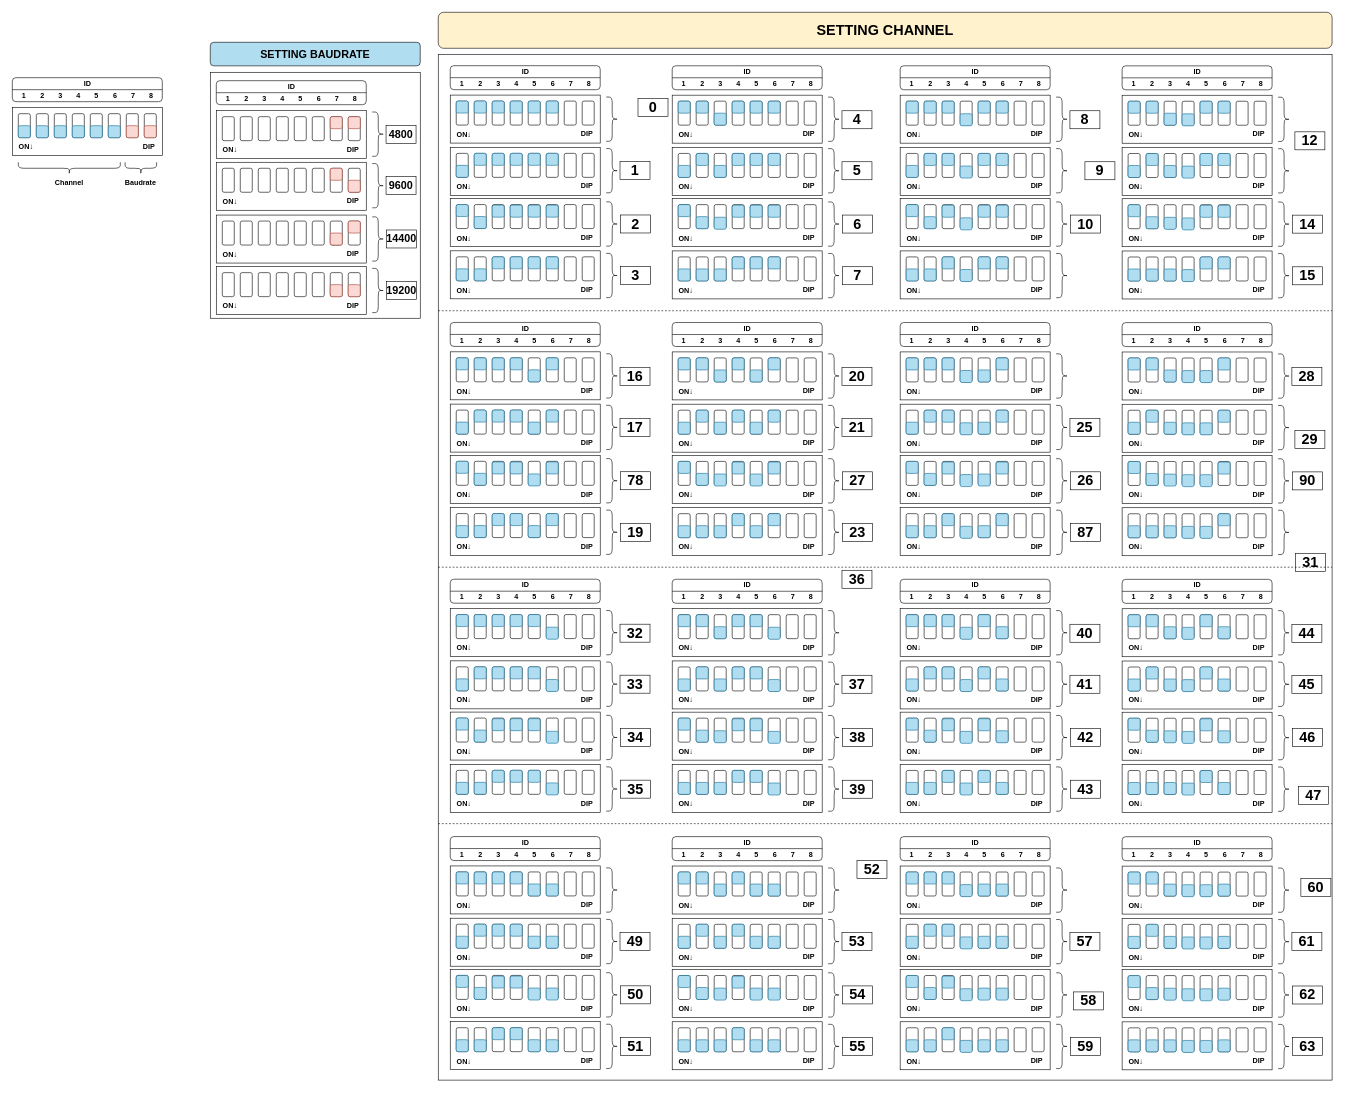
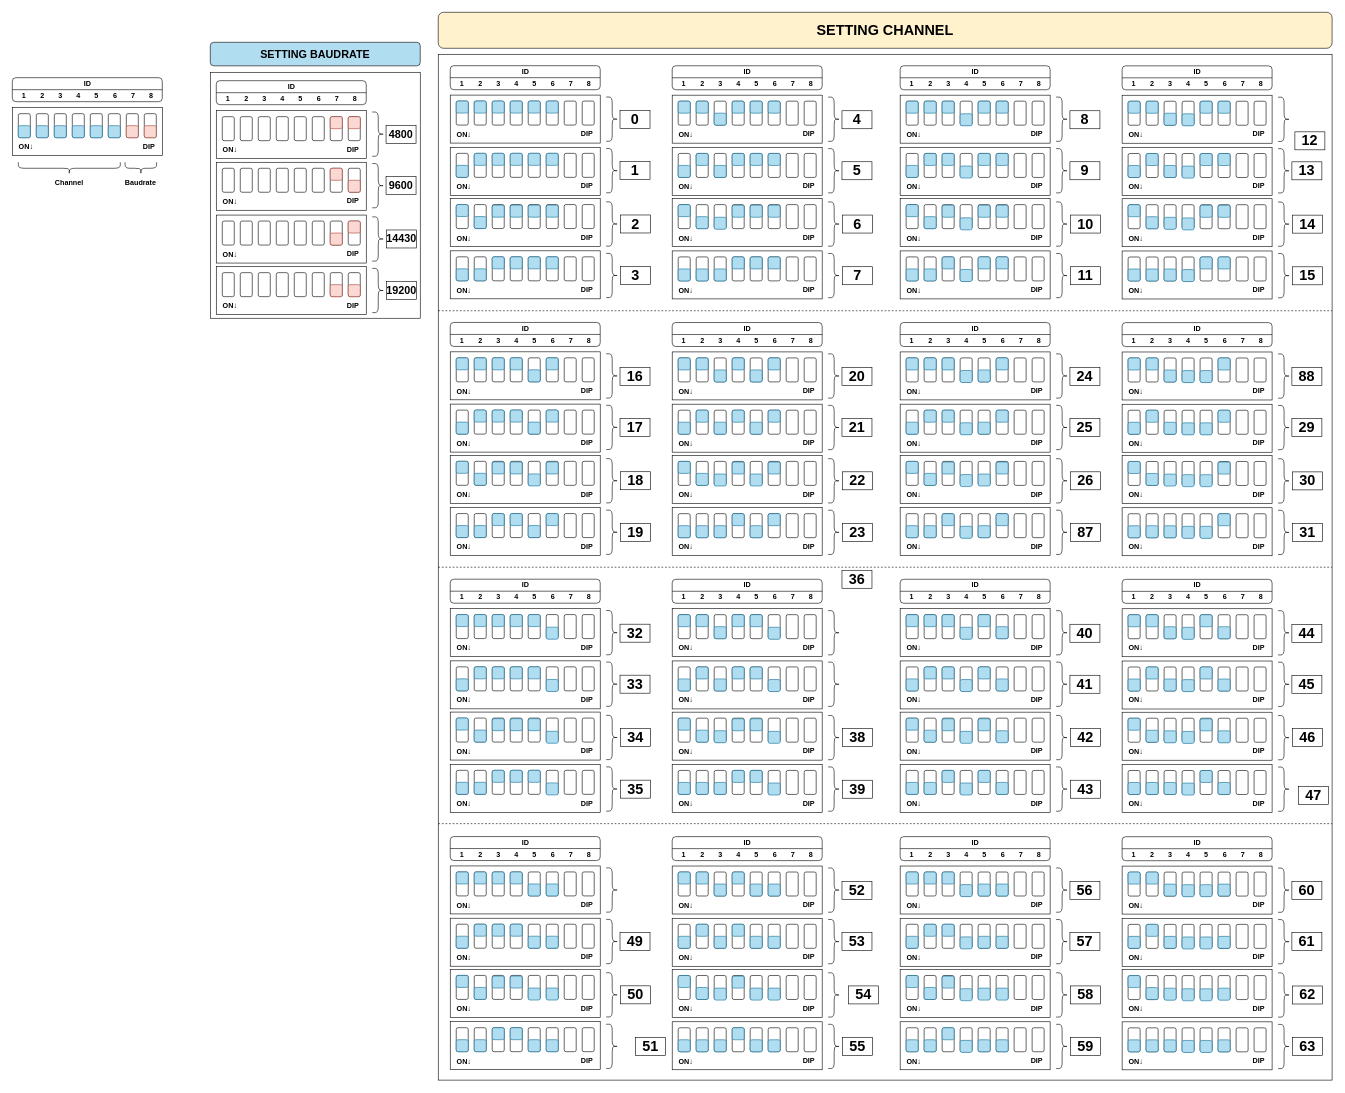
- <mxCell id="124" value="&lt;span style=&quot;font-size: 24px;&quot;&gt;0&lt;/span&gt;" style="text;html=1;align=center;verticalAlign=middle;whiteSpace=wrap;rounded=0;strokeColor=default;fontStyle=1;fontSize=24;movable=1;resizable=1;rotatable=1;deletable=1;editable=1;locked=0;connectable=1;" vertex="1" parent="1"><mxGeometry x="1063" y="164" width="50" height="30" as="geometry" /></mxCell>
+ <mxCell id="124" value="&lt;span style=&quot;font-size: 24px;&quot;&gt;0&lt;/span&gt;" style="text;html=1;align=center;verticalAlign=middle;whiteSpace=wrap;rounded=0;strokeColor=default;fontStyle=1;fontSize=24;movable=1;resizable=1;rotatable=1;deletable=1;editable=1;locked=0;connectable=1;" vertex="1" parent="1"><mxGeometry x="1033" y="184" width="50" height="30" as="geometry" /></mxCell>
- <mxCell id="299" value="&lt;span style=&quot;font-size: 24px;&quot;&gt;9&lt;/span&gt;" style="text;html=1;align=center;verticalAlign=middle;whiteSpace=wrap;rounded=0;strokeColor=default;fontStyle=1;fontSize=24;movable=1;resizable=1;rotatable=1;deletable=1;editable=1;locked=0;connectable=1;" vertex="1" parent="1"><mxGeometry x="1808" y="269.14" width="50" height="30" as="geometry" /></mxCell>
+ <mxCell id="299" value="&lt;span style=&quot;font-size: 24px;&quot;&gt;9&lt;/span&gt;" style="text;html=1;align=center;verticalAlign=middle;whiteSpace=wrap;rounded=0;strokeColor=default;fontStyle=1;fontSize=24;movable=1;resizable=1;rotatable=1;deletable=1;editable=1;locked=0;connectable=1;" vertex="1" parent="1"><mxGeometry x="1783" y="269.14" width="50" height="30" as="geometry" /></mxCell>
+ <mxCell id="386" value="&lt;span style=&quot;font-size: 24px;&quot;&gt;13&lt;/span&gt;" style="text;html=1;align=center;verticalAlign=middle;whiteSpace=wrap;rounded=0;strokeColor=default;fontStyle=1;fontSize=24;movable=1;resizable=1;rotatable=1;deletable=1;editable=1;locked=0;connectable=1;" vertex="1" parent="1"><mxGeometry x="2153" y="269.27" width="50" height="30" as="geometry" /></mxCell>
- <mxCell id="107" value="&lt;b style=&quot;font-size: 18px;&quot;&gt;14400&lt;/b&gt;" style="text;html=1;align=center;verticalAlign=middle;whiteSpace=wrap;rounded=0;strokeColor=default;fontSize=18;movable=0;resizable=0;rotatable=0;deletable=0;editable=0;locked=1;connectable=0;" vertex="1" parent="1"><mxGeometry x="644" y="382.87" width="50" height="30" as="geometry" /></mxCell>
+ <mxCell id="107" value="&lt;b style=&quot;font-size: 18px;&quot;&gt;14430&lt;/b&gt;" style="text;html=1;align=center;verticalAlign=middle;whiteSpace=wrap;rounded=0;strokeColor=default;fontSize=18;movable=0;resizable=0;rotatable=0;deletable=0;editable=0;locked=1;connectable=0;" vertex="1" parent="1"><mxGeometry x="644" y="382.87" width="50" height="30" as="geometry" /></mxCell>
+ <mxCell id="301" value="&lt;span style=&quot;font-size: 24px;&quot;&gt;11&lt;/span&gt;" style="text;html=1;align=center;verticalAlign=middle;whiteSpace=wrap;rounded=0;strokeColor=default;fontStyle=1;fontSize=24;movable=1;resizable=1;rotatable=1;deletable=1;editable=1;locked=0;connectable=1;" vertex="1" parent="1"><mxGeometry x="1784" y="444.13" width="50" height="30" as="geometry" /></mxCell>
+ <mxCell id="646" value="&lt;span style=&quot;font-size: 24px;&quot;&gt;24&lt;/span&gt;" style="text;html=1;align=center;verticalAlign=middle;whiteSpace=wrap;rounded=0;strokeColor=default;fontStyle=1;fontSize=24;movable=1;resizable=1;rotatable=1;deletable=1;editable=1;locked=0;connectable=1;" vertex="1" parent="1"><mxGeometry x="1783" y="612.13" width="50" height="30" as="geometry" /></mxCell>
- <mxCell id="733" value="&lt;span style=&quot;font-size: 24px;&quot;&gt;28&lt;/span&gt;" style="text;html=1;align=center;verticalAlign=middle;whiteSpace=wrap;rounded=0;strokeColor=default;fontStyle=1;fontSize=24;movable=1;resizable=1;rotatable=1;deletable=1;editable=1;locked=0;connectable=1;" vertex="1" parent="1"><mxGeometry x="2153" y="612.26" width="50" height="30" as="geometry" /></mxCell>
+ <mxCell id="733" value="&lt;span style=&quot;font-size: 24px;&quot;&gt;88&lt;/span&gt;" style="text;html=1;align=center;verticalAlign=middle;whiteSpace=wrap;rounded=0;strokeColor=default;fontStyle=1;fontSize=24;movable=1;resizable=1;rotatable=1;deletable=1;editable=1;locked=0;connectable=1;" vertex="1" parent="1"><mxGeometry x="2153" y="612.26" width="50" height="30" as="geometry" /></mxCell>
- <mxCell id="734" value="&lt;span style=&quot;font-size: 24px;&quot;&gt;29&lt;/span&gt;" style="text;html=1;align=center;verticalAlign=middle;whiteSpace=wrap;rounded=0;strokeColor=default;fontStyle=1;fontSize=24;movable=1;resizable=1;rotatable=1;deletable=1;editable=1;locked=0;connectable=1;" vertex="1" parent="1"><mxGeometry x="2158" y="717.27" width="50" height="30" as="geometry" /></mxCell>
+ <mxCell id="734" value="&lt;span style=&quot;font-size: 24px;&quot;&gt;29&lt;/span&gt;" style="text;html=1;align=center;verticalAlign=middle;whiteSpace=wrap;rounded=0;strokeColor=default;fontStyle=1;fontSize=24;movable=1;resizable=1;rotatable=1;deletable=1;editable=1;locked=0;connectable=1;" vertex="1" parent="1"><mxGeometry x="2153" y="697.27" width="50" height="30" as="geometry" /></mxCell>
- <mxCell id="474" value="&lt;span style=&quot;font-size: 24px;&quot;&gt;78&lt;/span&gt;" style="text;html=1;align=center;verticalAlign=middle;whiteSpace=wrap;rounded=0;strokeColor=default;fontStyle=1;fontSize=24;movable=1;resizable=1;rotatable=1;deletable=1;editable=1;locked=0;connectable=1;" vertex="1" parent="1"><mxGeometry x="1034" y="785.87" width="50" height="30" as="geometry" /></mxCell>
+ <mxCell id="474" value="&lt;span style=&quot;font-size: 24px;&quot;&gt;18&lt;/span&gt;" style="text;html=1;align=center;verticalAlign=middle;whiteSpace=wrap;rounded=0;strokeColor=default;fontStyle=1;fontSize=24;movable=1;resizable=1;rotatable=1;deletable=1;editable=1;locked=0;connectable=1;" vertex="1" parent="1"><mxGeometry x="1034" y="785.87" width="50" height="30" as="geometry" /></mxCell>
- <mxCell id="561" value="&lt;span style=&quot;font-size: 24px;&quot;&gt;27&lt;/span&gt;" style="text;html=1;align=center;verticalAlign=middle;whiteSpace=wrap;rounded=0;strokeColor=default;fontStyle=1;fontSize=24;movable=1;resizable=1;rotatable=1;deletable=1;editable=1;locked=0;connectable=1;" vertex="1" parent="1"><mxGeometry x="1404" y="786" width="50" height="30" as="geometry" /></mxCell>
+ <mxCell id="561" value="&lt;span style=&quot;font-size: 24px;&quot;&gt;22&lt;/span&gt;" style="text;html=1;align=center;verticalAlign=middle;whiteSpace=wrap;rounded=0;strokeColor=default;fontStyle=1;fontSize=24;movable=1;resizable=1;rotatable=1;deletable=1;editable=1;locked=0;connectable=1;" vertex="1" parent="1"><mxGeometry x="1404" y="786" width="50" height="30" as="geometry" /></mxCell>
- <mxCell id="735" value="&lt;span style=&quot;font-size: 24px;&quot;&gt;90&lt;/span&gt;" style="text;html=1;align=center;verticalAlign=middle;whiteSpace=wrap;rounded=0;strokeColor=default;fontStyle=1;fontSize=24;movable=1;resizable=1;rotatable=1;deletable=1;editable=1;locked=0;connectable=1;" vertex="1" parent="1"><mxGeometry x="2154" y="786.13" width="50" height="30" as="geometry" /></mxCell>
+ <mxCell id="735" value="&lt;span style=&quot;font-size: 24px;&quot;&gt;30&lt;/span&gt;" style="text;html=1;align=center;verticalAlign=middle;whiteSpace=wrap;rounded=0;strokeColor=default;fontStyle=1;fontSize=24;movable=1;resizable=1;rotatable=1;deletable=1;editable=1;locked=0;connectable=1;" vertex="1" parent="1"><mxGeometry x="2154" y="786.13" width="50" height="30" as="geometry" /></mxCell>
- <mxCell id="736" value="&lt;span style=&quot;font-size: 24px;&quot;&gt;31&lt;/span&gt;" style="text;html=1;align=center;verticalAlign=middle;whiteSpace=wrap;rounded=0;strokeColor=default;fontStyle=1;fontSize=24;movable=1;resizable=1;rotatable=1;deletable=1;editable=1;locked=0;connectable=1;" vertex="1" parent="1"><mxGeometry x="2159" y="922.26" width="50" height="30" as="geometry" /></mxCell>
+ <mxCell id="736" value="&lt;span style=&quot;font-size: 24px;&quot;&gt;31&lt;/span&gt;" style="text;html=1;align=center;verticalAlign=middle;whiteSpace=wrap;rounded=0;strokeColor=default;fontStyle=1;fontSize=24;movable=1;resizable=1;rotatable=1;deletable=1;editable=1;locked=0;connectable=1;" vertex="1" parent="1"><mxGeometry x="2154" y="872.26" width="50" height="30" as="geometry" /></mxCell>
- <mxCell id="908" value="&lt;span style=&quot;font-size: 24px;&quot;&gt;37&lt;/span&gt;" style="text;html=1;align=center;verticalAlign=middle;whiteSpace=wrap;rounded=0;strokeColor=default;fontStyle=1;fontSize=24;movable=1;resizable=1;rotatable=1;deletable=1;editable=1;locked=0;connectable=1;" vertex="1" parent="1"><mxGeometry x="1403" y="1125.14" width="50" height="30" as="geometry" /></mxCell>
- <mxCell id="1254" value="&lt;span style=&quot;font-size: 24px;&quot;&gt;52&lt;/span&gt;" style="text;html=1;align=center;verticalAlign=middle;whiteSpace=wrap;rounded=0;strokeColor=default;fontStyle=1;fontSize=24;movable=1;resizable=1;rotatable=1;deletable=1;editable=1;locked=0;connectable=1;" vertex="1" parent="1"><mxGeometry x="1428" y="1434.13" width="50" height="30" as="geometry" /></mxCell>
+ <mxCell id="1254" value="&lt;span style=&quot;font-size: 24px;&quot;&gt;52&lt;/span&gt;" style="text;html=1;align=center;verticalAlign=middle;whiteSpace=wrap;rounded=0;strokeColor=default;fontStyle=1;fontSize=24;movable=1;resizable=1;rotatable=1;deletable=1;editable=1;locked=0;connectable=1;" vertex="1" parent="1"><mxGeometry x="1403" y="1469.13" width="50" height="30" as="geometry" /></mxCell>
- <mxCell id="1428" value="&lt;span style=&quot;font-size: 24px;&quot;&gt;60&lt;/span&gt;" style="text;html=1;align=center;verticalAlign=middle;whiteSpace=wrap;rounded=0;strokeColor=default;fontStyle=1;fontSize=24;movable=1;resizable=1;rotatable=1;deletable=1;editable=1;locked=0;connectable=1;" vertex="1" parent="1"><mxGeometry x="2168" y="1464.26" width="50" height="30" as="geometry" /></mxCell>
+ <mxCell id="1428" value="&lt;span style=&quot;font-size: 24px;&quot;&gt;60&lt;/span&gt;" style="text;html=1;align=center;verticalAlign=middle;whiteSpace=wrap;rounded=0;strokeColor=default;fontStyle=1;fontSize=24;movable=1;resizable=1;rotatable=1;deletable=1;editable=1;locked=0;connectable=1;" vertex="1" parent="1"><mxGeometry x="2153" y="1469.26" width="50" height="30" as="geometry" /></mxCell>
+ <mxCell id="1341" value="&lt;span style=&quot;font-size: 24px;&quot;&gt;56&lt;/span&gt;" style="text;html=1;align=center;verticalAlign=middle;whiteSpace=wrap;rounded=0;strokeColor=default;fontStyle=1;fontSize=24;movable=1;resizable=1;rotatable=1;deletable=1;editable=1;locked=0;connectable=1;" vertex="1" parent="1"><mxGeometry x="1783" y="1469.13" width="50" height="30" as="geometry" /></mxCell>
- <mxCell id="1256" value="&lt;span style=&quot;font-size: 24px;&quot;&gt;54&lt;/span&gt;" style="text;html=1;align=center;verticalAlign=middle;whiteSpace=wrap;rounded=0;strokeColor=default;fontStyle=1;fontSize=24;movable=1;resizable=1;rotatable=1;deletable=1;editable=1;locked=0;connectable=1;" vertex="1" parent="1"><mxGeometry x="1404" y="1643" width="50" height="30" as="geometry" /></mxCell>
+ <mxCell id="1256" value="&lt;span style=&quot;font-size: 24px;&quot;&gt;54&lt;/span&gt;" style="text;html=1;align=center;verticalAlign=middle;whiteSpace=wrap;rounded=0;strokeColor=default;fontStyle=1;fontSize=24;movable=1;resizable=1;rotatable=1;deletable=1;editable=1;locked=0;connectable=1;" vertex="1" parent="1"><mxGeometry x="1414" y="1643" width="50" height="30" as="geometry" /></mxCell>
- <mxCell id="1343" value="&lt;span style=&quot;font-size: 24px;&quot;&gt;58&lt;/span&gt;" style="text;html=1;align=center;verticalAlign=middle;whiteSpace=wrap;rounded=0;strokeColor=default;fontStyle=1;fontSize=24;movable=1;resizable=1;rotatable=1;deletable=1;editable=1;locked=0;connectable=1;" vertex="1" parent="1"><mxGeometry x="1789" y="1653" width="50" height="30" as="geometry" /></mxCell>
+ <mxCell id="1343" value="&lt;span style=&quot;font-size: 24px;&quot;&gt;58&lt;/span&gt;" style="text;html=1;align=center;verticalAlign=middle;whiteSpace=wrap;rounded=0;strokeColor=default;fontStyle=1;fontSize=24;movable=1;resizable=1;rotatable=1;deletable=1;editable=1;locked=0;connectable=1;" vertex="1" parent="1"><mxGeometry x="1784" y="1643" width="50" height="30" as="geometry" /></mxCell>
- <mxCell id="1170" value="51" style="text;html=1;align=center;verticalAlign=middle;whiteSpace=wrap;rounded=0;strokeColor=default;fontStyle=1;fontSize=24;movable=1;resizable=1;rotatable=1;deletable=1;editable=1;locked=0;connectable=1;" vertex="1" parent="1"><mxGeometry x="1034" y="1729" width="50" height="30" as="geometry" /></mxCell>
+ <mxCell id="1170" value="51" style="text;html=1;align=center;verticalAlign=middle;whiteSpace=wrap;rounded=0;strokeColor=default;fontStyle=1;fontSize=24;movable=1;resizable=1;rotatable=1;deletable=1;editable=1;locked=0;connectable=1;" vertex="1" parent="1"><mxGeometry x="1059" y="1729" width="50" height="30" as="geometry" /></mxCell>
